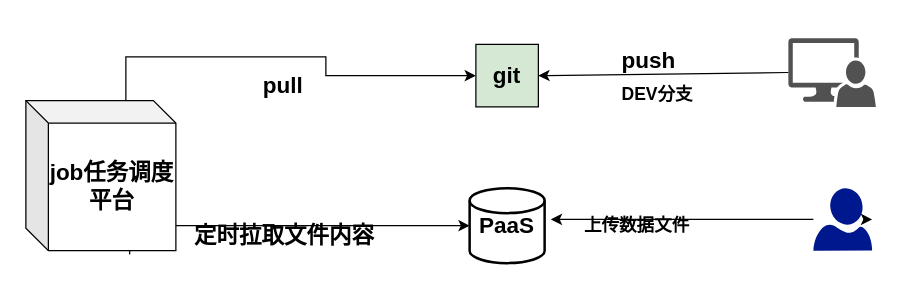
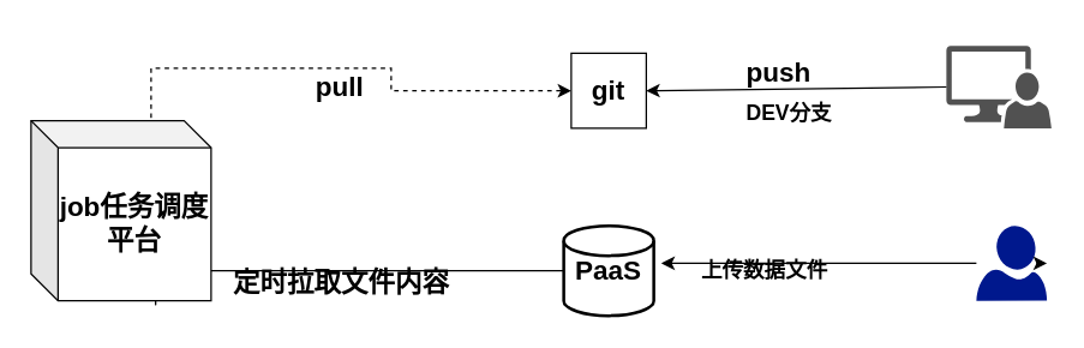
- <mxCell id="8" style="edgeStyle=orthogonalEdgeStyle;rounded=0;orthogonalLoop=1;jettySize=auto;html=1;exitX=0;exitY=0;exitDx=120;exitDy=18;exitPerimeter=0;entryX=0;entryY=0.5;entryDx=0;entryDy=0;" edge="1" parent="1" source="10" target="6"><mxGeometry relative="1" as="geometry"><Array as="points"><mxPoint x="100" y="98" /><mxPoint x="100" y="45" /><mxPoint x="260" y="45" /><mxPoint x="260" y="60" /></Array></mxGeometry></mxCell>
+ <mxCell id="8" style="edgeStyle=orthogonalEdgeStyle;rounded=0;orthogonalLoop=1;jettySize=auto;html=1;exitX=0;exitY=0;exitDx=120;exitDy=18;exitPerimeter=0;entryX=0;entryY=0.5;entryDx=0;entryDy=0;dashed=1;" edge="1" parent="1" source="10" target="6"><mxGeometry relative="1" as="geometry"><Array as="points"><mxPoint x="100" y="98" /><mxPoint x="100" y="45" /><mxPoint x="260" y="45" /><mxPoint x="260" y="60" /></Array></mxGeometry></mxCell>
- <mxCell id="6" value="&lt;h2&gt;git&lt;/h2&gt;" style="whiteSpace=wrap;html=1;aspect=fixed;fillColor=#d5e8d4;" vertex="1" parent="1"><mxGeometry x="380" y="35" width="50" height="50" as="geometry" /></mxCell>
+ <mxCell id="6" value="&lt;h2&gt;git&lt;/h2&gt;" style="whiteSpace=wrap;html=1;aspect=fixed;" vertex="1" parent="1"><mxGeometry x="380" y="35" width="50" height="50" as="geometry" /></mxCell>
- <mxCell id="14" value="&lt;h2&gt;pull&lt;/h2&gt;" style="text;html=1;resizable=0;points=[];autosize=1;align=left;verticalAlign=top;spacingTop=-4;" vertex="1" parent="1"><mxGeometry x="207.5" y="40" width="50" height="50" as="geometry" /></mxCell>
+ <mxCell id="14" value="&lt;h2&gt;pull&lt;/h2&gt;" style="text;html=1;resizable=0;points=[];autosize=1;align=left;verticalAlign=top;spacingTop=-4;" vertex="1" parent="1"><mxGeometry x="207.5" y="30" width="50" height="50" as="geometry" /></mxCell>
- <mxCell id="9" style="edgeStyle=orthogonalEdgeStyle;rounded=0;orthogonalLoop=1;jettySize=auto;html=1;exitX=0.692;exitY=1.025;exitDx=0;exitDy=0;exitPerimeter=0;entryX=0;entryY=0.5;entryDx=0;entryDy=0;entryPerimeter=0;" edge="1" parent="1" source="10" target="2"><mxGeometry relative="1" as="geometry"><mxPoint x="100" y="180" as="sourcePoint" /><mxPoint x="140" y="265" as="targetPoint" /><Array as="points"><mxPoint x="103" y="180" /></Array></mxGeometry></mxCell>
+ <mxCell id="9" style="edgeStyle=orthogonalEdgeStyle;rounded=0;orthogonalLoop=1;jettySize=auto;html=1;exitX=0.692;exitY=1.025;exitDx=0;exitDy=0;exitPerimeter=0;entryX=0;entryY=0.5;entryDx=0;entryDy=0;entryPerimeter=0;endArrow=none;" edge="1" parent="1" source="10" target="2"><mxGeometry relative="1" as="geometry"><mxPoint x="100" y="180" as="sourcePoint" /><mxPoint x="140" y="265" as="targetPoint" /><Array as="points"><mxPoint x="103" y="180" /></Array></mxGeometry></mxCell>
